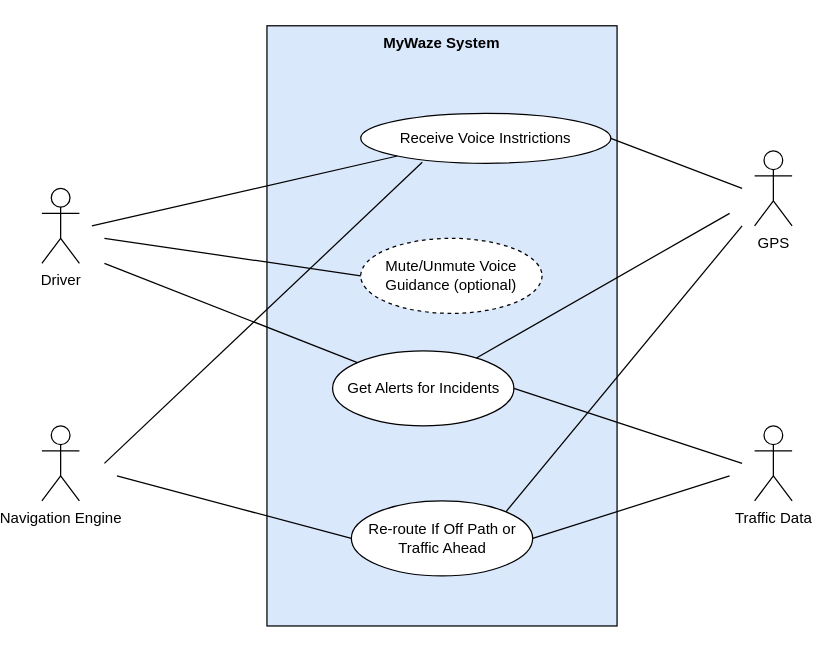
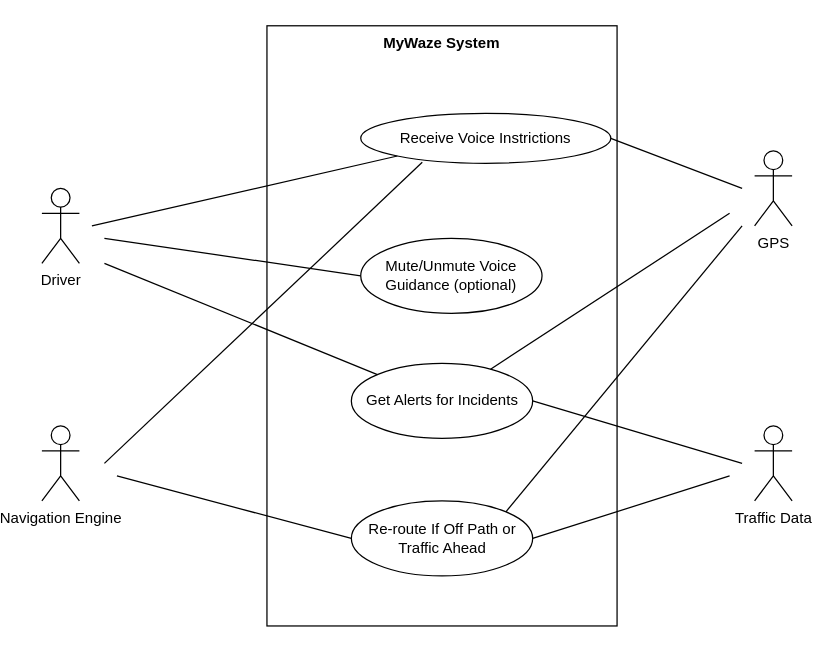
- <mxCell id="10" value="Mute/Unmute Voice Guidance (optional)" style="ellipse;whiteSpace=wrap;html=1;dashed=1;" vertex="1" parent="1"><mxGeometry x="275" y="190" width="145" height="60" as="geometry" /></mxCell>
+ <mxCell id="10" value="Mute/Unmute Voice Guidance (optional)" style="ellipse;whiteSpace=wrap;html=1;" vertex="1" parent="1"><mxGeometry x="275" y="190" width="145" height="60" as="geometry" /></mxCell>
- <mxCell id="3" value="MyWaze System&lt;div&gt;&lt;br&gt;&lt;/div&gt;" style="html=1;whiteSpace=wrap;verticalAlign=top;fontStyle=1;fillColor=#dae8fc;" vertex="1" parent="1"><mxGeometry x="200" y="20" width="280" height="480" as="geometry" /></mxCell>
+ <mxCell id="3" value="MyWaze System&lt;div&gt;&lt;br&gt;&lt;/div&gt;" style="html=1;whiteSpace=wrap;verticalAlign=top;fontStyle=1" vertex="1" parent="1"><mxGeometry x="200" y="20" width="280" height="480" as="geometry" /></mxCell>
- <mxCell id="9" value="Get Alerts for Incidents" style="ellipse;whiteSpace=wrap;html=1;" vertex="1" parent="1"><mxGeometry x="252.5" y="280" width="145" height="60" as="geometry" /></mxCell>
+ <mxCell id="9" value="Get Alerts for Incidents" style="ellipse;whiteSpace=wrap;html=1;" vertex="1" parent="1"><mxGeometry x="267.5" y="290" width="145" height="60" as="geometry" /></mxCell>
